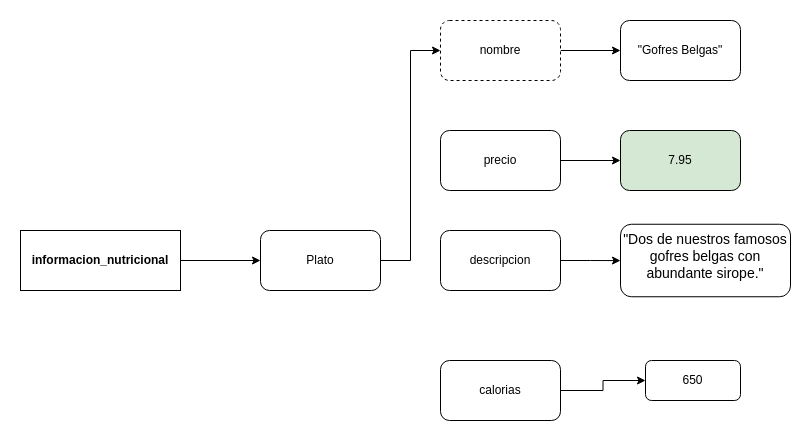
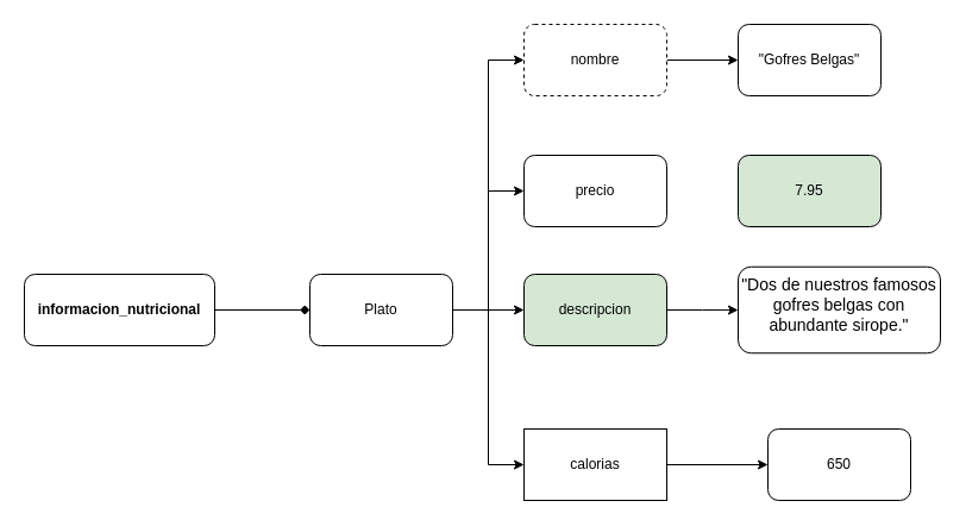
+ <mxCell id="5" style="edgeStyle=orthogonalEdgeStyle;rounded=0;orthogonalLoop=1;jettySize=auto;html=1;entryX=0;entryY=0.5;entryDx=0;entryDy=0;" edge="1" parent="1" source="8" target="12"><mxGeometry relative="1" as="geometry" /></mxCell>
- <mxCell id="11" style="edgeStyle=orthogonalEdgeStyle;rounded=0;orthogonalLoop=1;jettySize=auto;html=1;" edge="1" parent="1" source="12" target="18"><mxGeometry relative="1" as="geometry"><mxPoint x="620" y="160" as="targetPoint" /></mxGeometry></mxCell>
- <mxCell id="3" value="&lt;b&gt;informacion_nutricional&lt;/b&gt;" style="whiteSpace=wrap;html=1;rounded=0;" vertex="1" parent="1"><mxGeometry x="20" y="230" width="160" height="60" as="geometry" /></mxCell>
+ <mxCell id="3" value="&lt;b&gt;informacion_nutricional&lt;/b&gt;" style="rounded=1;whiteSpace=wrap;html=1;" vertex="1" parent="1"><mxGeometry x="20" y="230" width="160" height="60" as="geometry" /></mxCell>
- <mxCell id="2" style="edgeStyle=orthogonalEdgeStyle;rounded=0;orthogonalLoop=1;jettySize=auto;html=1;entryX=0;entryY=0.5;entryDx=0;entryDy=0;" edge="1" parent="1" source="3" target="8"><mxGeometry relative="1" as="geometry" /></mxCell>
+ <mxCell id="2" style="edgeStyle=orthogonalEdgeStyle;rounded=0;orthogonalLoop=1;jettySize=auto;html=1;entryX=0;entryY=0.5;entryDx=0;entryDy=0;endArrow=diamond;" edge="1" parent="1" source="3" target="8"><mxGeometry relative="1" as="geometry" /></mxCell>
+ <mxCell id="6" style="edgeStyle=orthogonalEdgeStyle;rounded=0;orthogonalLoop=1;jettySize=auto;html=1;entryX=0;entryY=0.5;entryDx=0;entryDy=0;" edge="1" parent="1" source="8" target="14"><mxGeometry relative="1" as="geometry" /></mxCell>
- <mxCell id="14" value="descripcion" style="rounded=1;whiteSpace=wrap;html=1;" vertex="1" parent="1"><mxGeometry x="440" y="230" width="120" height="60" as="geometry" /></mxCell>
+ <mxCell id="14" value="descripcion" style="rounded=1;whiteSpace=wrap;html=1;fillColor=#d5e8d4;" vertex="1" parent="1"><mxGeometry x="440" y="230" width="120" height="60" as="geometry" /></mxCell>
+ <mxCell id="7" style="edgeStyle=orthogonalEdgeStyle;rounded=0;orthogonalLoop=1;jettySize=auto;html=1;entryX=0;entryY=0.5;entryDx=0;entryDy=0;" edge="1" parent="1" source="8" target="16"><mxGeometry relative="1" as="geometry" /></mxCell>
- <mxCell id="20" value="650" style="rounded=1;whiteSpace=wrap;html=1;" vertex="1" parent="1"><mxGeometry x="645" y="360" width="95" height="40" as="geometry" /></mxCell>
+ <mxCell id="20" value="650" style="rounded=1;whiteSpace=wrap;html=1;" vertex="1" parent="1"><mxGeometry x="645" y="360" width="120" height="60" as="geometry" /></mxCell>
- <mxCell id="16" value="calorias" style="rounded=1;whiteSpace=wrap;html=1;" vertex="1" parent="1"><mxGeometry x="440" y="360" width="120" height="60" as="geometry" /></mxCell>
+ <mxCell id="16" value="calorias" style="whiteSpace=wrap;html=1;rounded=0;" vertex="1" parent="1"><mxGeometry x="440" y="360" width="120" height="60" as="geometry" /></mxCell>
